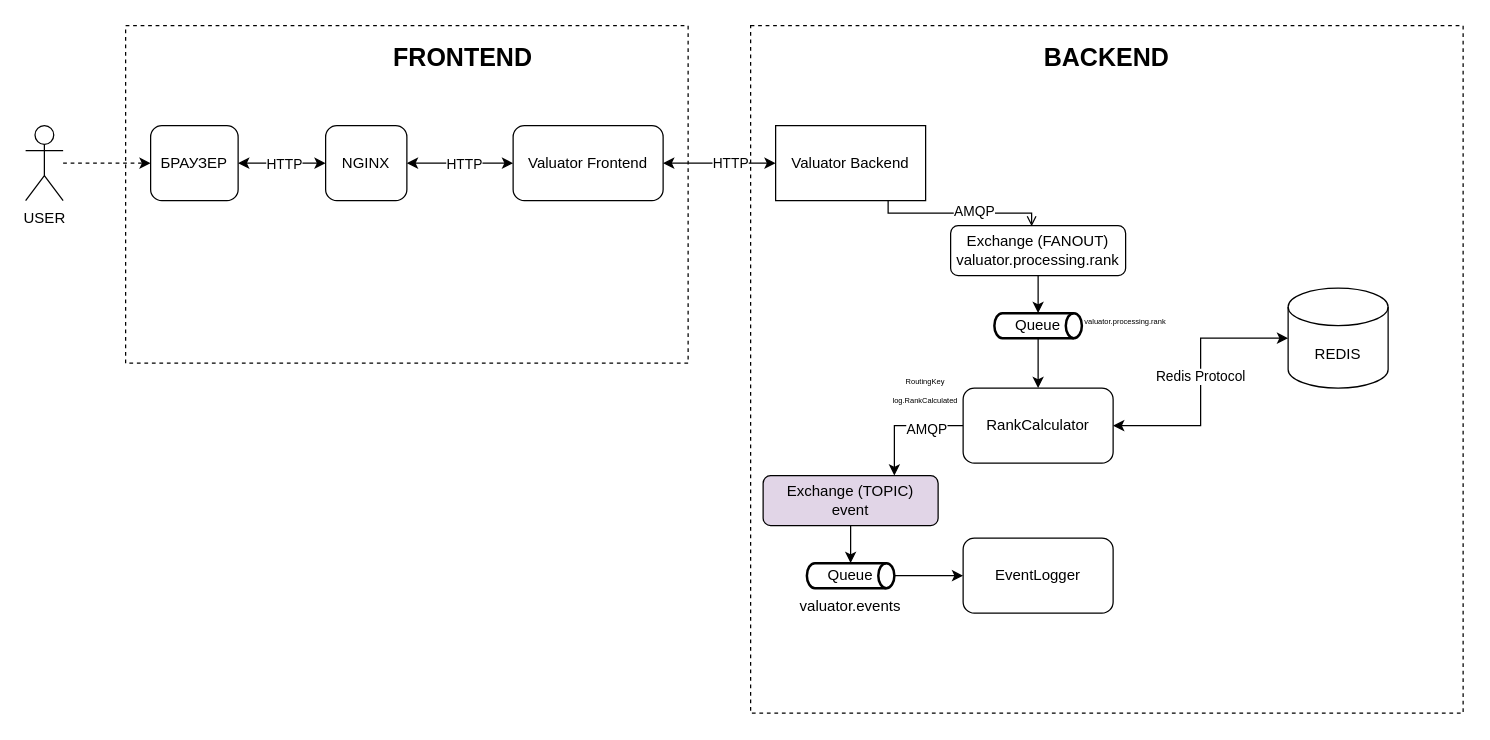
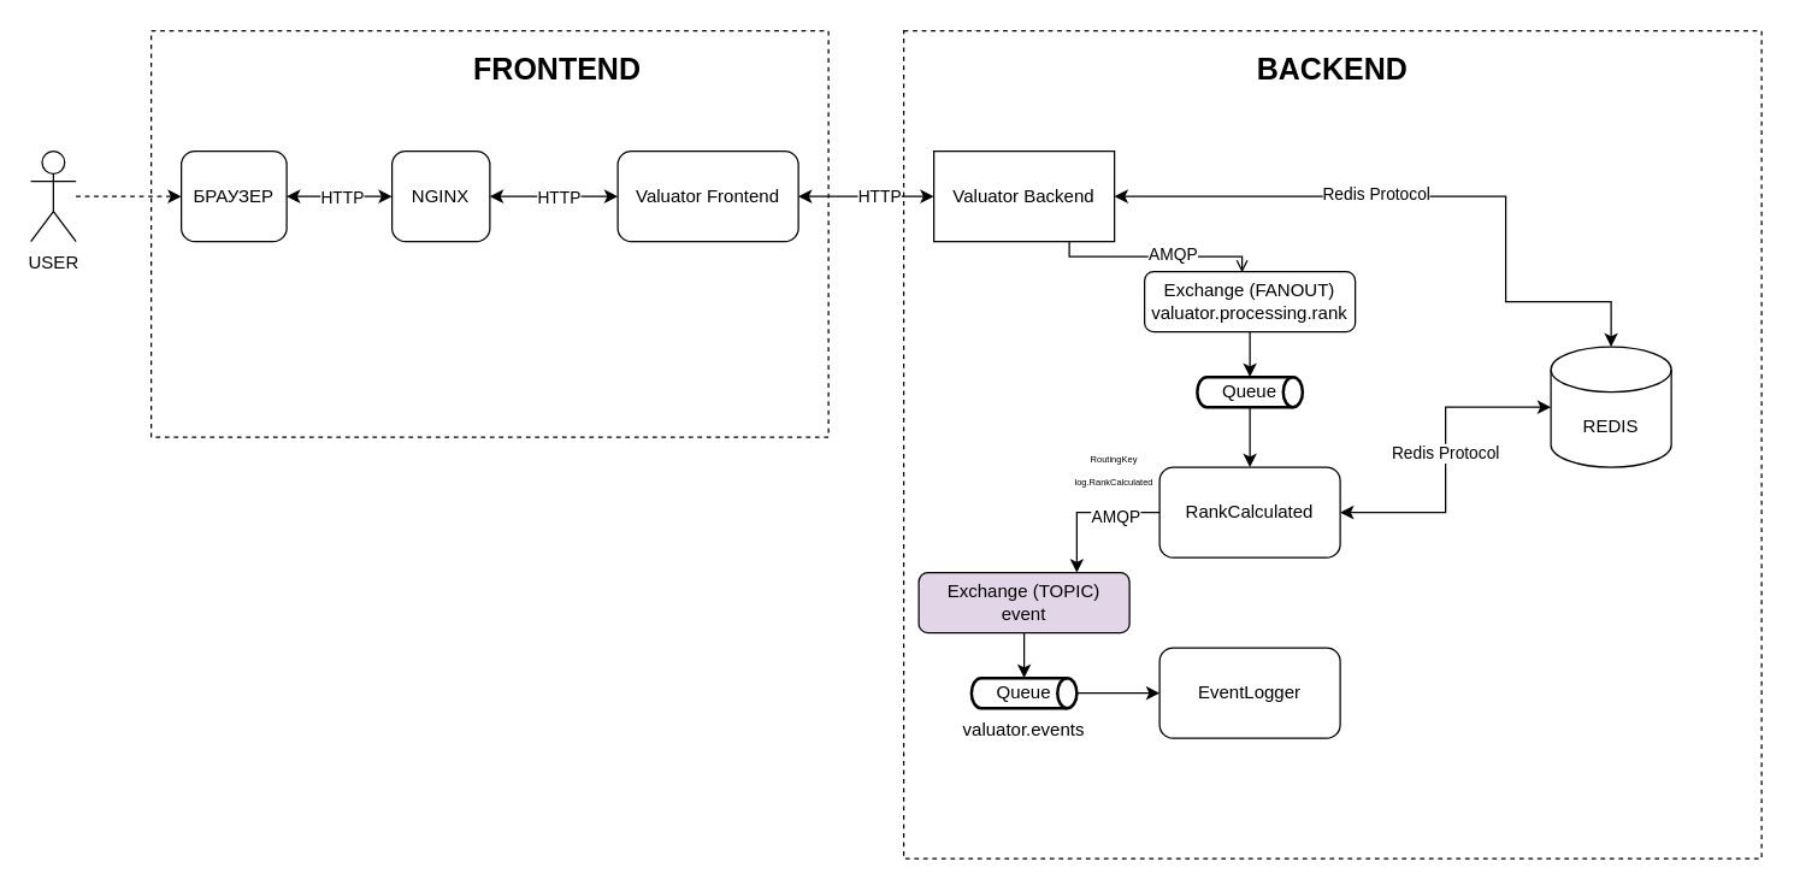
+ <mxCell id="12" value="" style="endArrow=classic;startArrow=classic;html=1;rounded=0;entryX=0.5;entryY=0;entryDx=0;entryDy=0;entryPerimeter=0;exitX=1;exitY=0.5;exitDx=0;exitDy=0;edgeStyle=orthogonalEdgeStyle;" edge="1" parent="1" source="10" target="11"><mxGeometry width="50" height="50" relative="1" as="geometry"><mxPoint x="760" y="210" as="sourcePoint" /><mxPoint x="810" y="160" as="targetPoint" /><Array as="points"><mxPoint x="1000" y="130" /><mxPoint x="1000" y="200" /><mxPoint x="1070" y="200" /></Array></mxGeometry></mxCell>
+ <mxCell id="13" value="Redis Protocol" style="edgeLabel;html=1;align=center;verticalAlign=middle;resizable=0;points=[];" vertex="1" connectable="0" parent="12"><mxGeometry x="-0.197" y="2" relative="1" as="geometry"><mxPoint as="offset" /></mxGeometry></mxCell>
- <mxCell id="30" value="&lt;font style=&quot;font-size: 6px;&quot;&gt;valuator.processing.rank&lt;/font&gt;" style="text;html=1;align=center;verticalAlign=middle;whiteSpace=wrap;rounded=0;" vertex="1" parent="1"><mxGeometry x="870" y="240" width="60" height="30" as="geometry" /></mxCell>
- <mxCell id="26" value="RankCalculator" style="rounded=1;whiteSpace=wrap;html=1;" vertex="1" parent="1"><mxGeometry x="770" y="310" width="120" height="60" as="geometry" /></mxCell>
+ <mxCell id="26" value="RankCalculated" style="rounded=1;whiteSpace=wrap;html=1;" vertex="1" parent="1"><mxGeometry x="770" y="310" width="120" height="60" as="geometry" /></mxCell>
